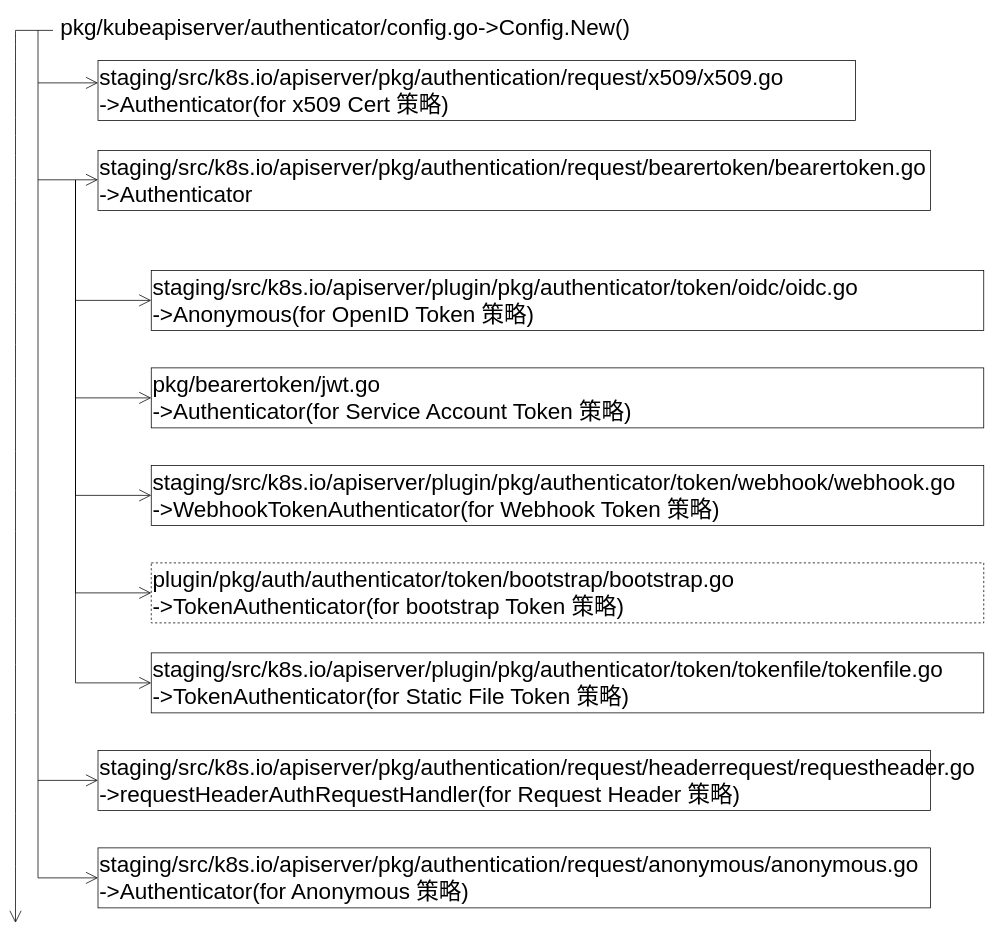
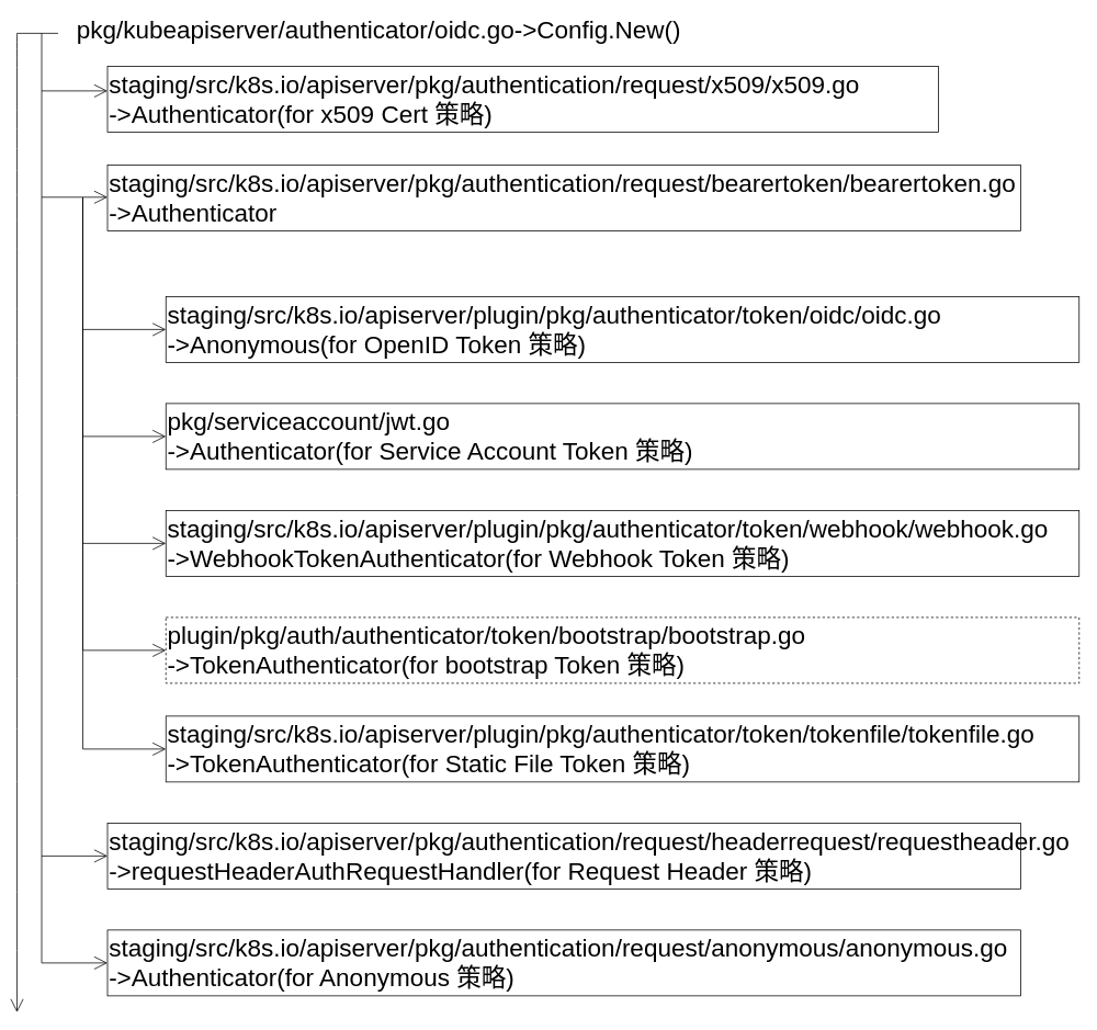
- <mxCell id="3" value="pkg/kubeapiserver/authenticator/config.go-&amp;gt;Config.New()" style="text;strokeColor=none;fillColor=none;html=1;align=center;verticalAlign=middle;whiteSpace=wrap;rounded=0;fontSize=30;" vertex="1" parent="1"><mxGeometry y="20" width="780" height="30" as="geometry" x="70" /></mxCell>
+ <mxCell id="3" value="pkg/kubeapiserver/authenticator/oidc.go-&amp;gt;Config.New()" style="text;strokeColor=none;fillColor=none;html=1;align=center;verticalAlign=middle;whiteSpace=wrap;rounded=0;fontSize=30;" vertex="1" parent="1"><mxGeometry y="20" width="780" height="30" as="geometry" x="70" /></mxCell>
- <mxCell id="7" value="pkg/bearertoken/jwt.go&lt;br&gt;-&amp;gt;Authenticator(for Service Account Token 策略)" style="rounded=0;whiteSpace=wrap;html=1;fontSize=30;align=left;" vertex="1" parent="1"><mxGeometry x="201" y="490" width="1110" height="80" as="geometry" /></mxCell>
+ <mxCell id="7" value="pkg/serviceaccount/jwt.go&lt;br&gt;-&amp;gt;Authenticator(for Service Account Token 策略)" style="rounded=0;whiteSpace=wrap;html=1;fontSize=30;align=left;" vertex="1" parent="1"><mxGeometry x="201" y="490" width="1110" height="80" as="geometry" /></mxCell>
